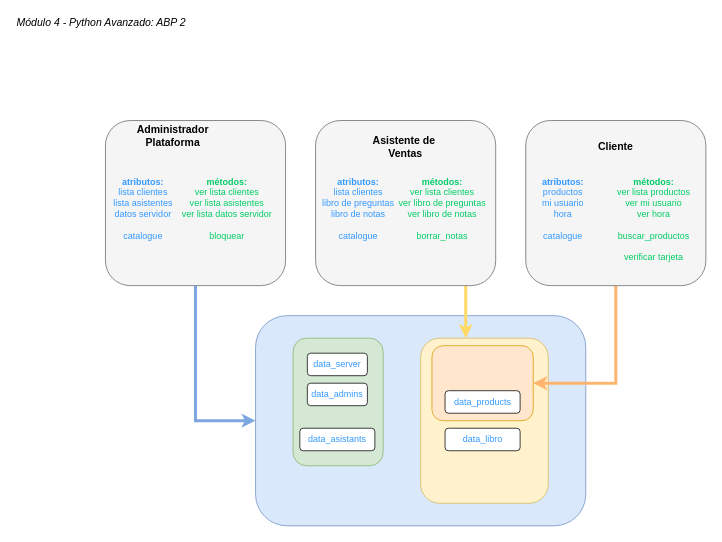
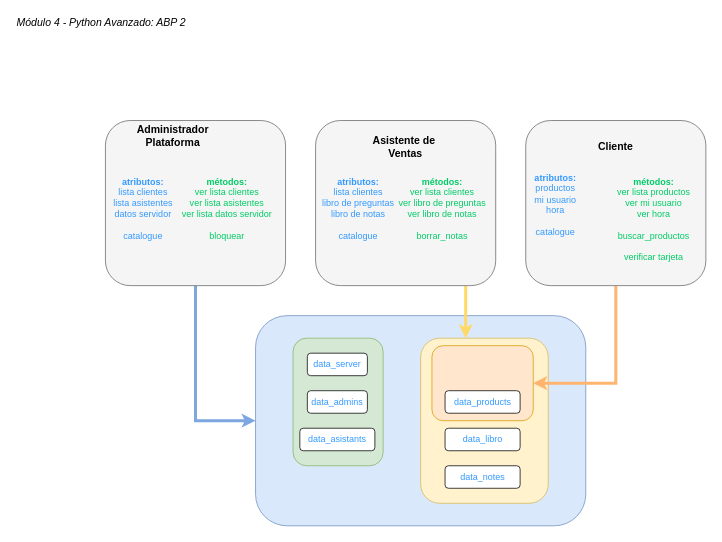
- <mxCell id="20" value="&lt;div style=&quot;text-align: center&quot;&gt;&lt;font face=&quot;helvetica&quot;&gt;&lt;b&gt;atributos:&lt;/b&gt;&lt;/font&gt;&lt;/div&gt;&lt;div style=&quot;text-align: center&quot;&gt;&lt;font face=&quot;helvetica&quot;&gt;productos&lt;/font&gt;&lt;/div&gt;&lt;div style=&quot;text-align: center&quot;&gt;&lt;font face=&quot;helvetica&quot;&gt;mi usuario&lt;/font&gt;&lt;/div&gt;&lt;div style=&quot;text-align: center&quot;&gt;&lt;font face=&quot;helvetica&quot;&gt;hora&lt;/font&gt;&lt;/div&gt;&lt;div style=&quot;text-align: center&quot;&gt;&lt;font face=&quot;helvetica&quot;&gt;&lt;br&gt;&lt;/font&gt;&lt;/div&gt;&lt;div style=&quot;text-align: center&quot;&gt;&lt;font face=&quot;helvetica&quot;&gt;catalogue&lt;br&gt;&lt;/font&gt;&lt;/div&gt;" style="text;whiteSpace=wrap;html=1;fontColor=#3399FF;" parent="1" vertex="1"><mxGeometry x="720" y="228" width="90" height="112" as="geometry" /></mxCell>
+ <mxCell id="20" value="&lt;div style=&quot;text-align: center&quot;&gt;&lt;font face=&quot;helvetica&quot;&gt;&lt;b&gt;atributos:&lt;/b&gt;&lt;/font&gt;&lt;/div&gt;&lt;div style=&quot;text-align: center&quot;&gt;&lt;font face=&quot;helvetica&quot;&gt;productos&lt;/font&gt;&lt;/div&gt;&lt;div style=&quot;text-align: center&quot;&gt;&lt;font face=&quot;helvetica&quot;&gt;mi usuario&lt;/font&gt;&lt;/div&gt;&lt;div style=&quot;text-align: center&quot;&gt;&lt;font face=&quot;helvetica&quot;&gt;hora&lt;/font&gt;&lt;/div&gt;&lt;div style=&quot;text-align: center&quot;&gt;&lt;font face=&quot;helvetica&quot;&gt;&lt;br&gt;&lt;/font&gt;&lt;/div&gt;&lt;div style=&quot;text-align: center&quot;&gt;&lt;font face=&quot;helvetica&quot;&gt;catalogue&lt;br&gt;&lt;/font&gt;&lt;/div&gt;" style="text;whiteSpace=wrap;html=1;fontColor=#3399FF;" parent="1" vertex="1"><mxGeometry x="710" y="223" width="90" height="112" as="geometry" /></mxCell>
- <mxCell id="24" value="&lt;font color=&quot;#3399ff&quot; face=&quot;helvetica&quot;&gt;data_admins&lt;/font&gt;" style="rounded=1;whiteSpace=wrap;html=1;" parent="1" vertex="1"><mxGeometry x="409" y="510" width="80" height="30" as="geometry" /></mxCell>
+ <mxCell id="24" value="&lt;font color=&quot;#3399ff&quot; face=&quot;helvetica&quot;&gt;data_admins&lt;/font&gt;" style="rounded=1;whiteSpace=wrap;html=1;" parent="1" vertex="1"><mxGeometry x="409" y="520" width="80" height="30" as="geometry" /></mxCell>
+ <mxCell id="27" value="&lt;div style=&quot;text-align: left&quot;&gt;&lt;font color=&quot;#3399ff&quot;&gt;data_notes&lt;/font&gt;&lt;br&gt;&lt;/div&gt;" style="rounded=1;whiteSpace=wrap;html=1;" parent="1" vertex="1"><mxGeometry x="592.5" y="620" width="100" height="30" as="geometry" /></mxCell>
